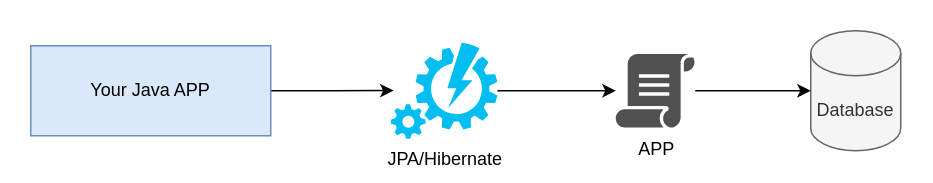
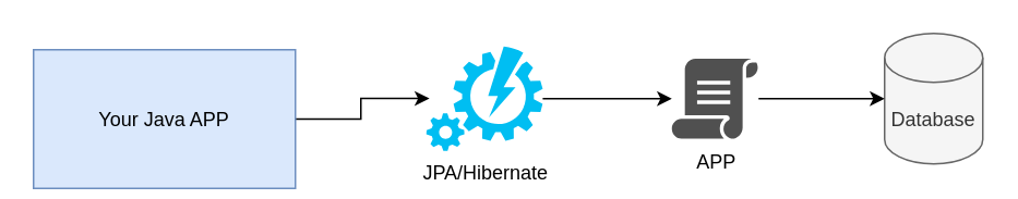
- <mxCell id="3" value="Your Java APP" style="rounded=0;whiteSpace=wrap;html=1;fillColor=#dae8fc;strokeColor=#6c8ebf;" vertex="1" parent="1"><mxGeometry x="20" y="30" width="160" height="60" as="geometry" /></mxCell>
+ <mxCell id="3" value="Your Java APP" style="rounded=0;whiteSpace=wrap;html=1;fillColor=#dae8fc;strokeColor=#6c8ebf;" vertex="1" parent="1"><mxGeometry x="20" y="30" width="160" height="85" as="geometry" /></mxCell>
